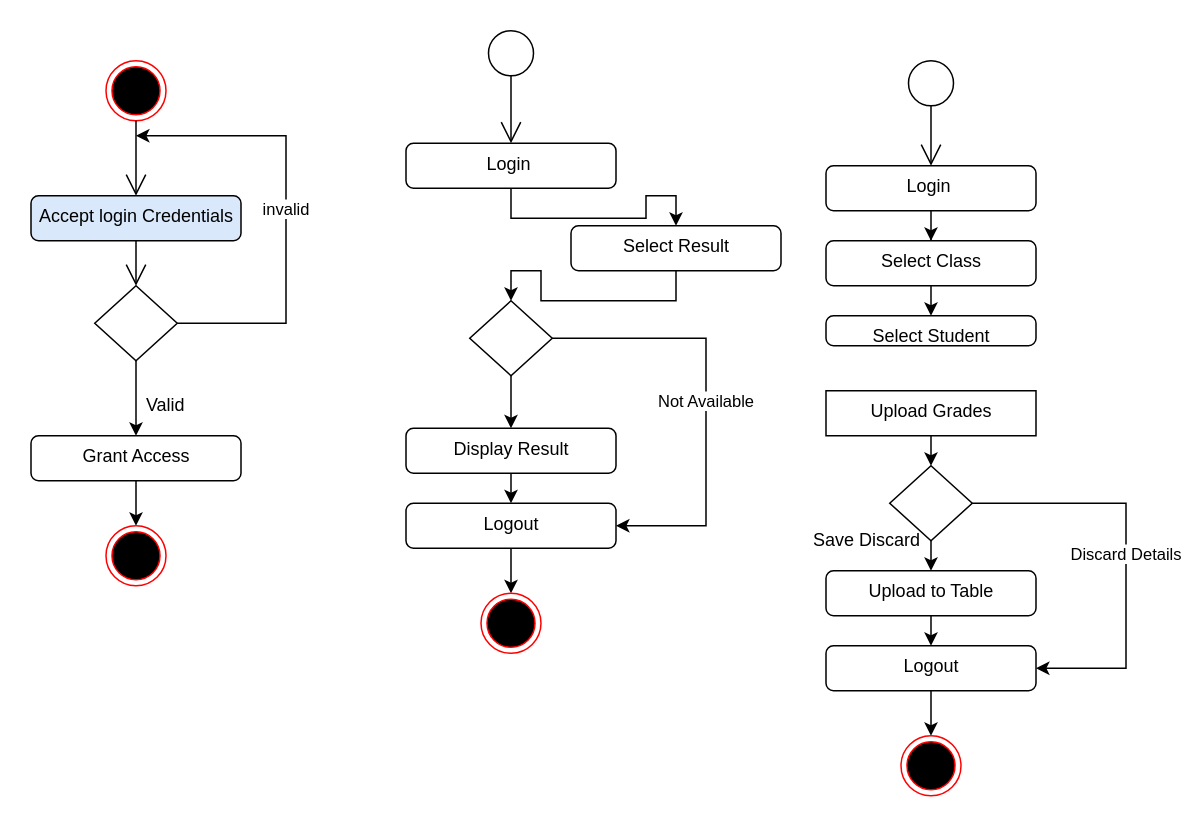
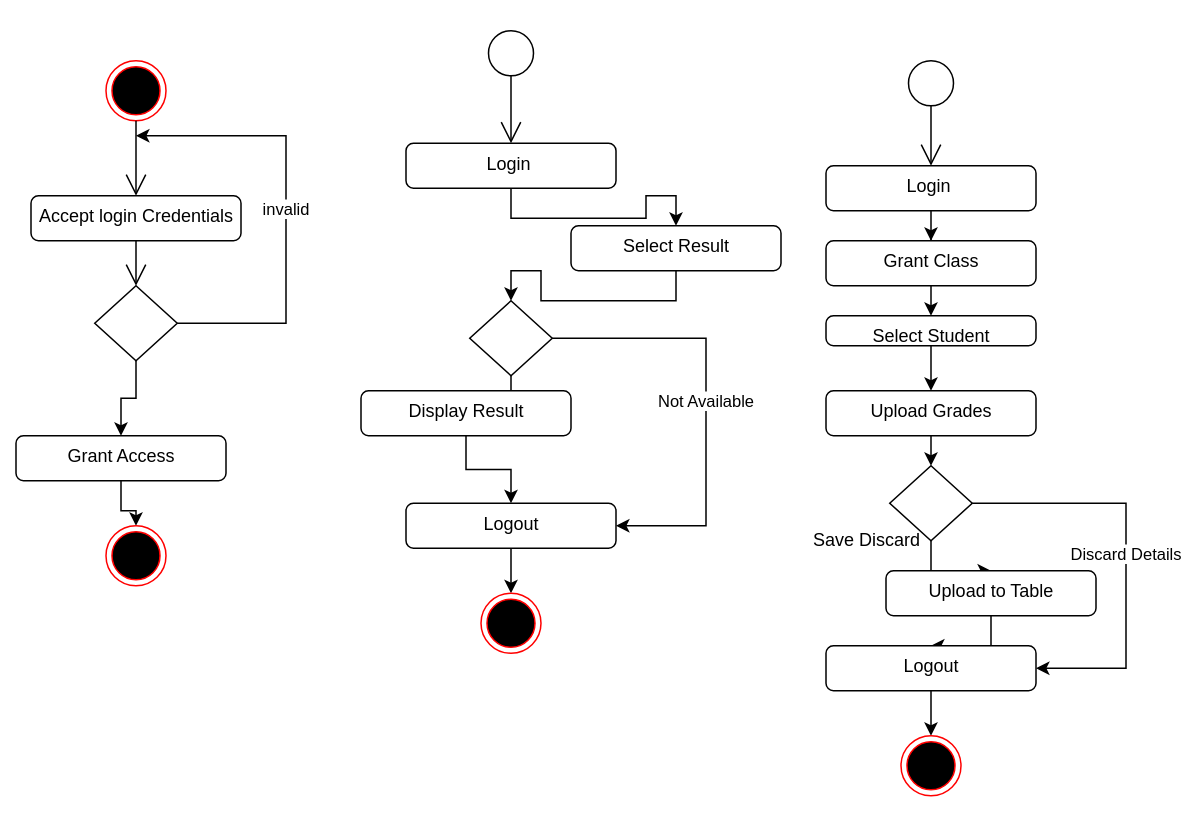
- <mxCell id="4" value="Accept login Credentials" style="html=1;align=center;verticalAlign=top;rounded=1;absoluteArcSize=1;arcSize=10;dashed=0;fillColor=#dae8fc;" parent="1" vertex="1"><mxGeometry x="20" y="130" width="140" height="30" as="geometry" /></mxCell>
+ <mxCell id="4" value="Accept login Credentials" style="html=1;align=center;verticalAlign=top;rounded=1;absoluteArcSize=1;arcSize=10;dashed=0;" parent="1" vertex="1"><mxGeometry x="20" y="130" width="140" height="30" as="geometry" /></mxCell>
- <mxCell id="25" value="Select Class" style="html=1;align=center;verticalAlign=top;rounded=1;absoluteArcSize=1;arcSize=10;dashed=0;" parent="1" vertex="1"><mxGeometry x="550" y="160" width="140" height="30" as="geometry" /></mxCell>
+ <mxCell id="25" value="Grant Class" style="html=1;align=center;verticalAlign=top;rounded=1;absoluteArcSize=1;arcSize=10;dashed=0;" parent="1" vertex="1"><mxGeometry x="550" y="160" width="140" height="30" as="geometry" /></mxCell>
+ <mxCell id="30" style="edgeStyle=orthogonalEdgeStyle;rounded=0;orthogonalLoop=1;jettySize=auto;html=1;exitX=0.5;exitY=1;exitDx=0;exitDy=0;entryX=0.5;entryY=0;entryDx=0;entryDy=0;" parent="1" source="27" target="28" edge="1"><mxGeometry relative="1" as="geometry"><mxPoint x="760" y="250" as="sourcePoint" /><mxPoint x="760" y="280" as="targetPoint" /></mxGeometry></mxCell>
- <mxCell id="9" value="Valid" style="text;html=1;strokeColor=none;fillColor=none;align=center;verticalAlign=middle;whiteSpace=wrap;rounded=0;" parent="1" vertex="1"><mxGeometry x="90" y="260" width="40" height="20" as="geometry" /></mxCell>
- <mxCell id="28" value="Upload Grades" style="html=1;align=center;verticalAlign=top;absoluteArcSize=1;arcSize=10;dashed=0;rounded=0;" parent="1" vertex="1"><mxGeometry x="550" y="260" width="140" height="30" as="geometry" /></mxCell>
+ <mxCell id="28" value="Upload Grades" style="html=1;align=center;verticalAlign=top;rounded=1;absoluteArcSize=1;arcSize=10;dashed=0;" parent="1" vertex="1"><mxGeometry x="550" y="260" width="140" height="30" as="geometry" /></mxCell>
- <mxCell id="39" value="Display Result" style="html=1;align=center;verticalAlign=top;rounded=1;absoluteArcSize=1;arcSize=10;dashed=0;" parent="1" vertex="1"><mxGeometry x="270" y="285" width="140" height="30" as="geometry" /></mxCell>
+ <mxCell id="39" value="Display Result" style="html=1;align=center;verticalAlign=top;rounded=1;absoluteArcSize=1;arcSize=10;dashed=0;" parent="1" vertex="1"><mxGeometry x="240" y="260" width="140" height="30" as="geometry" /></mxCell>
- <mxCell id="11" value="Grant Access" style="html=1;align=center;verticalAlign=top;rounded=1;absoluteArcSize=1;arcSize=10;dashed=0;" parent="1" vertex="1"><mxGeometry x="20" y="290" width="140" height="30" as="geometry" /></mxCell>
+ <mxCell id="11" value="Grant Access" style="html=1;align=center;verticalAlign=top;rounded=1;absoluteArcSize=1;arcSize=10;dashed=0;" parent="1" vertex="1"><mxGeometry x="10" y="290" width="140" height="30" as="geometry" /></mxCell>
- <mxCell id="22" value="Upload to Table" style="html=1;align=center;verticalAlign=top;rounded=1;absoluteArcSize=1;arcSize=10;dashed=0;" parent="1" vertex="1"><mxGeometry x="550" y="380" width="140" height="30" as="geometry" /></mxCell>
+ <mxCell id="22" value="Upload to Table" style="html=1;align=center;verticalAlign=top;rounded=1;absoluteArcSize=1;arcSize=10;dashed=0;" parent="1" vertex="1"><mxGeometry x="590" y="380" width="140" height="30" as="geometry" /></mxCell>
